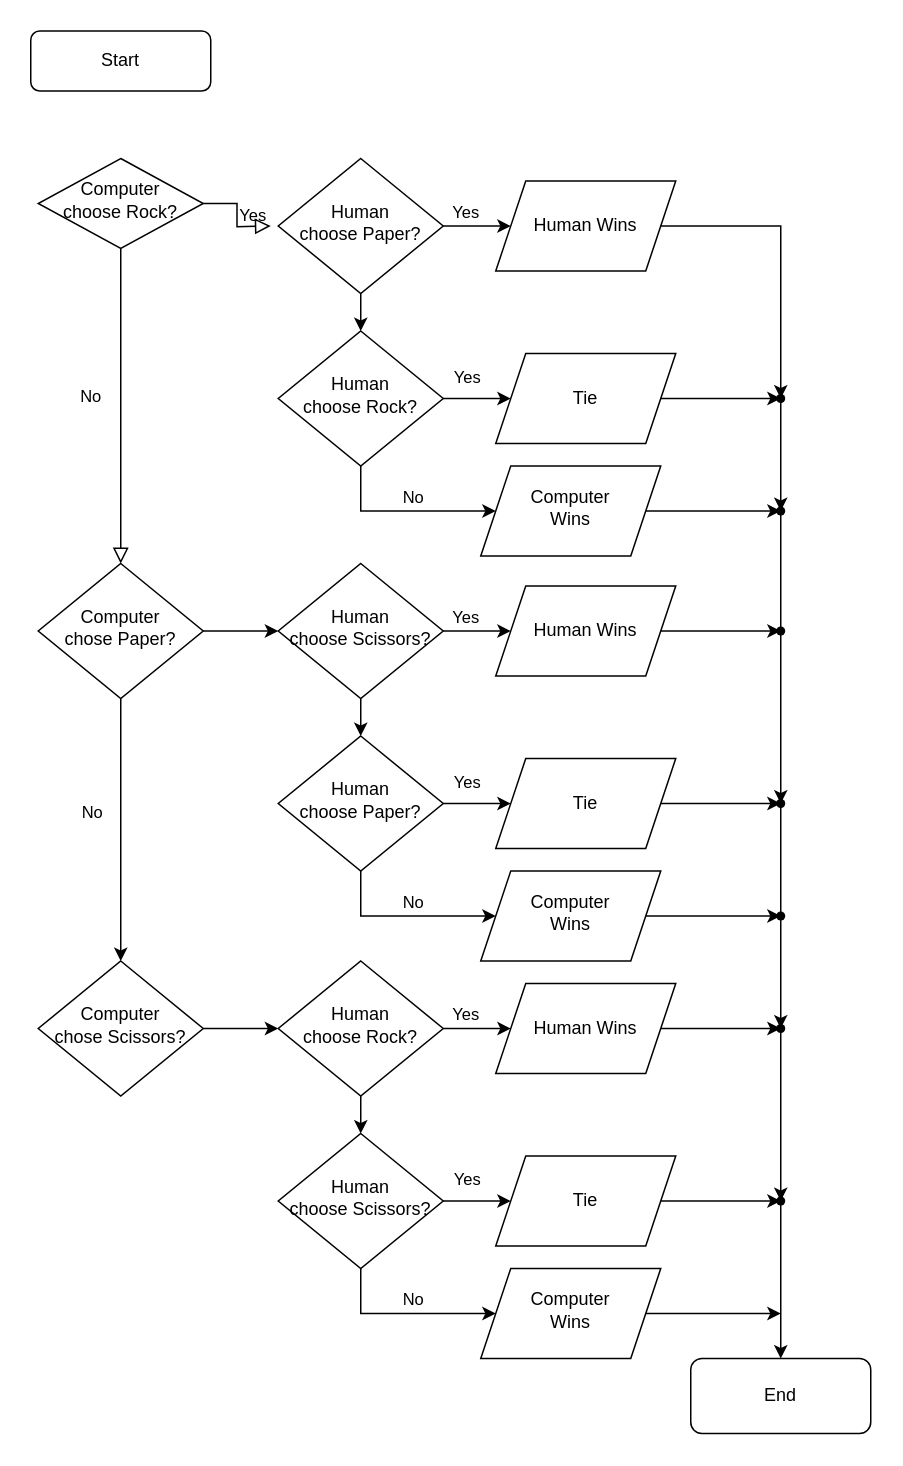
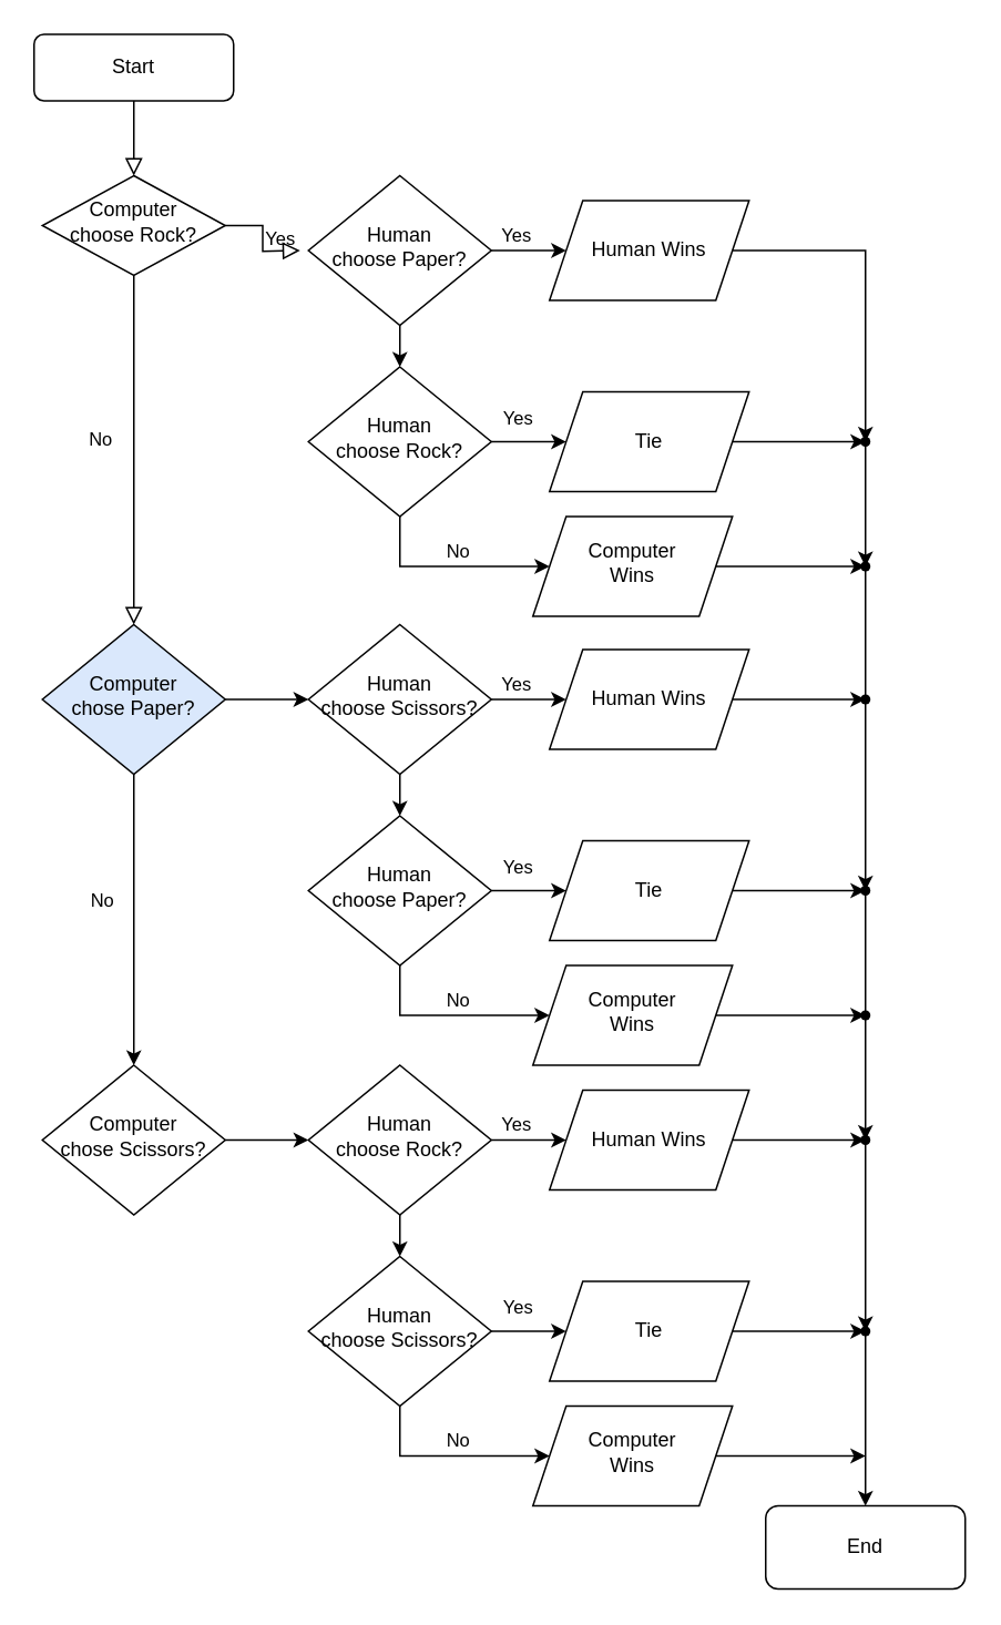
+ <mxCell id="2" value="" style="rounded=0;html=1;jettySize=auto;orthogonalLoop=1;fontSize=11;endArrow=block;endFill=0;endSize=8;strokeWidth=1;shadow=0;labelBackgroundColor=none;edgeStyle=orthogonalEdgeStyle;" parent="1" source="3" target="6" edge="1"><mxGeometry relative="1" as="geometry" /></mxCell>
- <mxCell id="10" value="Computer&lt;br&gt;chose Paper?" style="rhombus;whiteSpace=wrap;html=1;shadow=0;fontFamily=Helvetica;fontSize=12;align=center;strokeWidth=1;spacing=6;spacingTop=-4;" parent="1" vertex="1"><mxGeometry x="25" y="375" width="110" height="90" as="geometry" /></mxCell>
+ <mxCell id="10" value="Computer&lt;br&gt;chose Paper?" style="rhombus;whiteSpace=wrap;html=1;shadow=0;fontFamily=Helvetica;fontSize=12;align=center;strokeWidth=1;spacing=6;spacingTop=-4;fillColor=#dae8fc;" parent="1" vertex="1"><mxGeometry x="25" y="375" width="110" height="90" as="geometry" /></mxCell>
